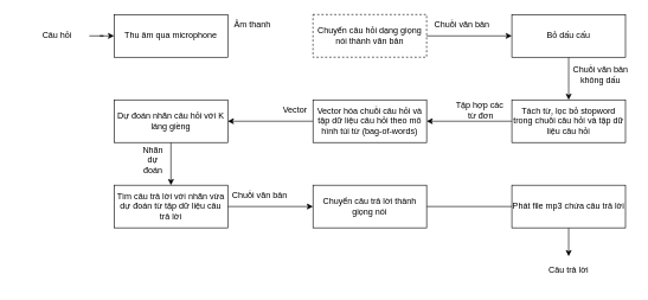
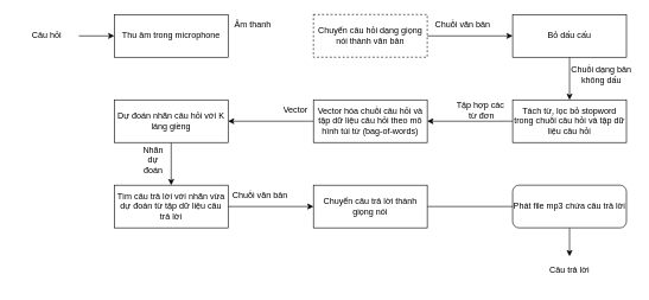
- <mxCell id="3" value="Câu hỏi" style="text;html=1;strokeColor=none;fillColor=none;align=center;verticalAlign=middle;whiteSpace=wrap;rounded=0;" parent="1" vertex="1"><mxGeometry x="35" y="30" width="90" height="40" as="geometry" /></mxCell>
+ <mxCell id="3" value="Câu hỏi" style="text;html=1;strokeColor=none;fillColor=none;align=center;verticalAlign=middle;whiteSpace=wrap;rounded=0;" parent="1" vertex="1"><mxGeometry x="20" y="30" width="90" height="40" as="geometry" /></mxCell>
- <mxCell id="5" value="Thu âm qua microphone" style="rounded=0;whiteSpace=wrap;html=1;" parent="1" vertex="1"><mxGeometry x="160" y="20" width="160" height="60" as="geometry" /></mxCell>
+ <mxCell id="5" value="Thu âm trong microphone" style="rounded=0;whiteSpace=wrap;html=1;" parent="1" vertex="1"><mxGeometry x="160" y="20" width="160" height="60" as="geometry" /></mxCell>
- <mxCell id="24" value="Chuỗi văn bản không dấu" style="text;html=1;strokeColor=none;fillColor=none;align=center;verticalAlign=middle;whiteSpace=wrap;rounded=0;direction=south;" vertex="1" parent="1"><mxGeometry x="800" y="60" width="90" height="90" as="geometry" /></mxCell>
+ <mxCell id="24" value="Chuỗi dạng bản không dấu" style="text;html=1;strokeColor=none;fillColor=none;align=center;verticalAlign=middle;whiteSpace=wrap;rounded=0;direction=south;" vertex="1" parent="1"><mxGeometry x="800" y="60" width="90" height="90" as="geometry" /></mxCell>
- <mxCell id="19" value="Phát file mp3 chứa câu trả lời" style="rounded=0;whiteSpace=wrap;html=1;" parent="1" vertex="1"><mxGeometry x="720" y="260" width="160" height="60" as="geometry" /></mxCell>
+ <mxCell id="19" value="Phát file mp3 chứa câu trả lời" style="whiteSpace=wrap;html=1;rounded=1;" parent="1" vertex="1"><mxGeometry x="720" y="260" width="160" height="60" as="geometry" /></mxCell>
